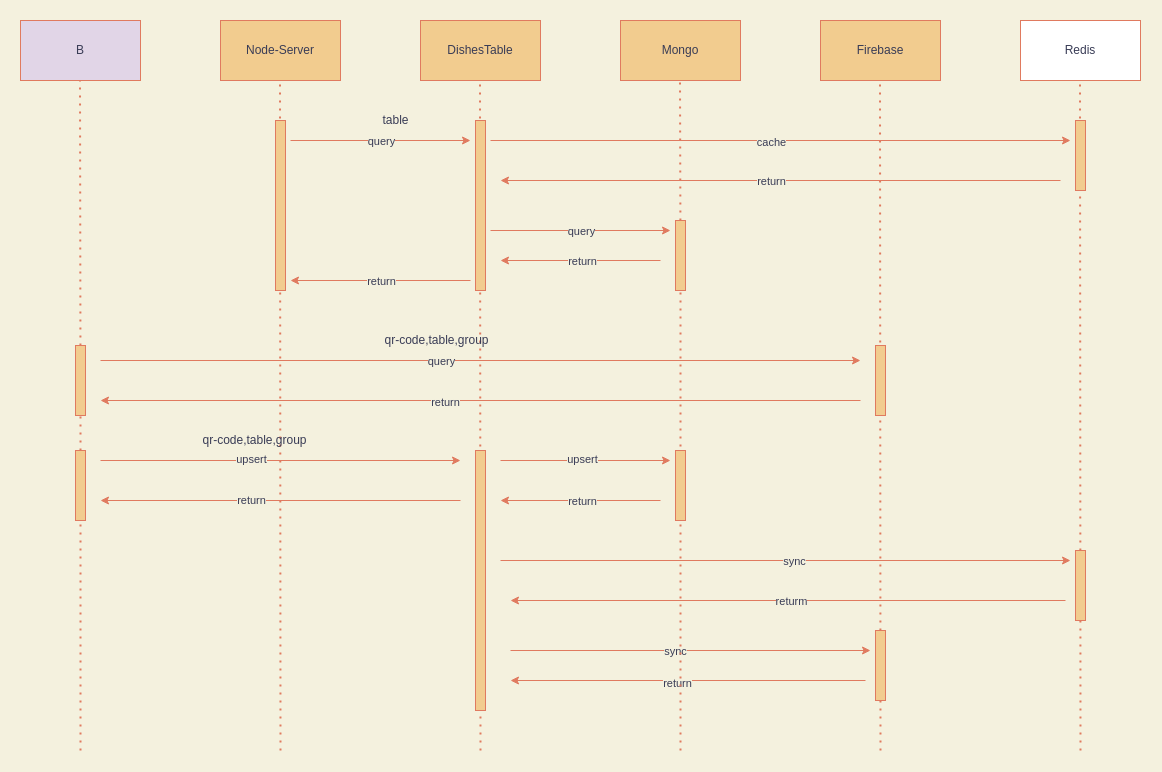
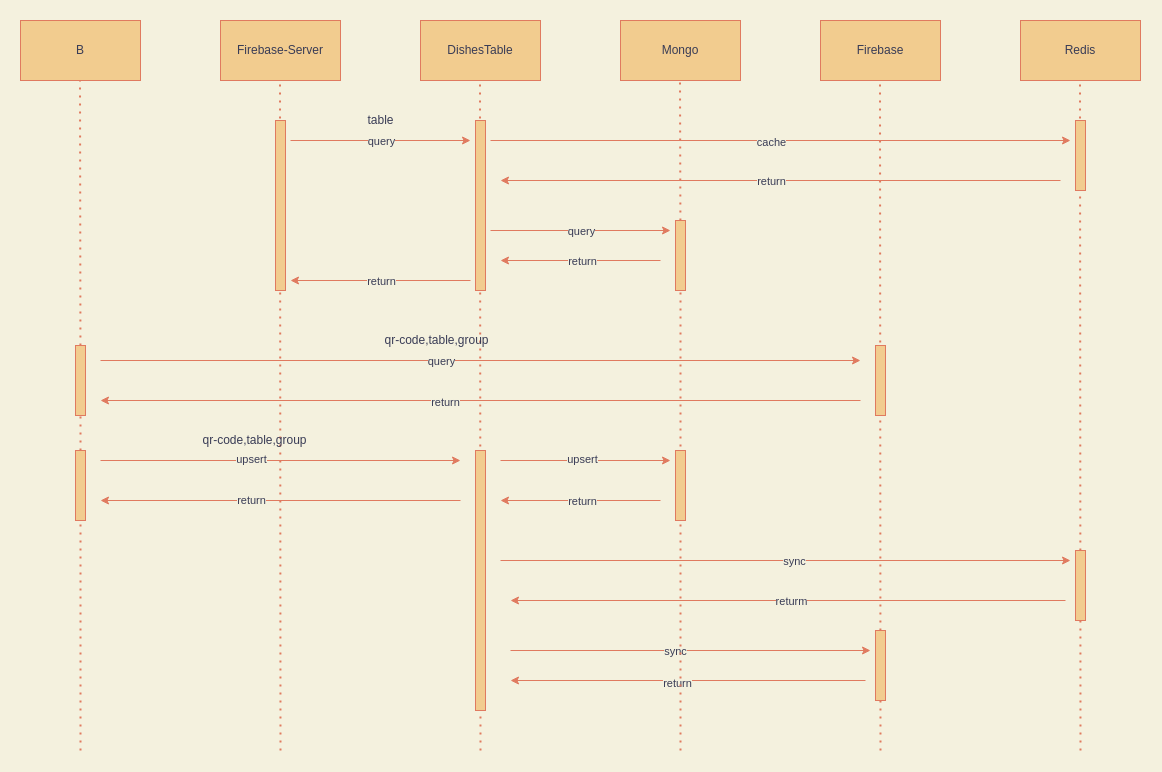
- <mxCell id="27" value="B" style="rounded=0;whiteSpace=wrap;html=1;fillColor=#e1d5e7;strokeColor=#E07A5F;fontColor=#393C56;" vertex="1" parent="1"><mxGeometry x="20" y="20" width="120" height="60" as="geometry" /></mxCell>
+ <mxCell id="27" value="B" style="rounded=0;whiteSpace=wrap;html=1;fillColor=#F2CC8F;strokeColor=#E07A5F;fontColor=#393C56;" vertex="1" parent="1"><mxGeometry x="20" y="20" width="120" height="60" as="geometry" /></mxCell>
- <mxCell id="2" value="Node-Server" style="rounded=0;whiteSpace=wrap;html=1;fillColor=#F2CC8F;strokeColor=#E07A5F;fontColor=#393C56;" vertex="1" parent="1"><mxGeometry x="220" y="20" width="120" height="60" as="geometry" /></mxCell>
+ <mxCell id="2" value="Firebase-Server" style="rounded=0;whiteSpace=wrap;html=1;fillColor=#F2CC8F;strokeColor=#E07A5F;fontColor=#393C56;" vertex="1" parent="1"><mxGeometry x="220" y="20" width="120" height="60" as="geometry" /></mxCell>
- <mxCell id="6" value="Redis" style="rounded=0;whiteSpace=wrap;html=1;fillColor=#ffffff;strokeColor=#E07A5F;fontColor=#393C56;" vertex="1" parent="1"><mxGeometry x="1020" y="20" width="120" height="60" as="geometry" /></mxCell>
+ <mxCell id="6" value="Redis" style="rounded=0;whiteSpace=wrap;html=1;fillColor=#F2CC8F;strokeColor=#E07A5F;fontColor=#393C56;" vertex="1" parent="1"><mxGeometry x="1020" y="20" width="120" height="60" as="geometry" /></mxCell>
- <mxCell id="62" value="table" style="text;html=1;align=center;verticalAlign=middle;resizable=0;points=[];autosize=1;strokeColor=none;fontColor=#393C56;" vertex="1" parent="1"><mxGeometry x="375" y="110" width="40" height="20" as="geometry" /></mxCell>
+ <mxCell id="62" value="table" style="text;html=1;align=center;verticalAlign=middle;resizable=0;points=[];autosize=1;strokeColor=none;fontColor=#393C56;" vertex="1" parent="1"><mxGeometry x="360" y="110" width="40" height="20" as="geometry" /></mxCell>
